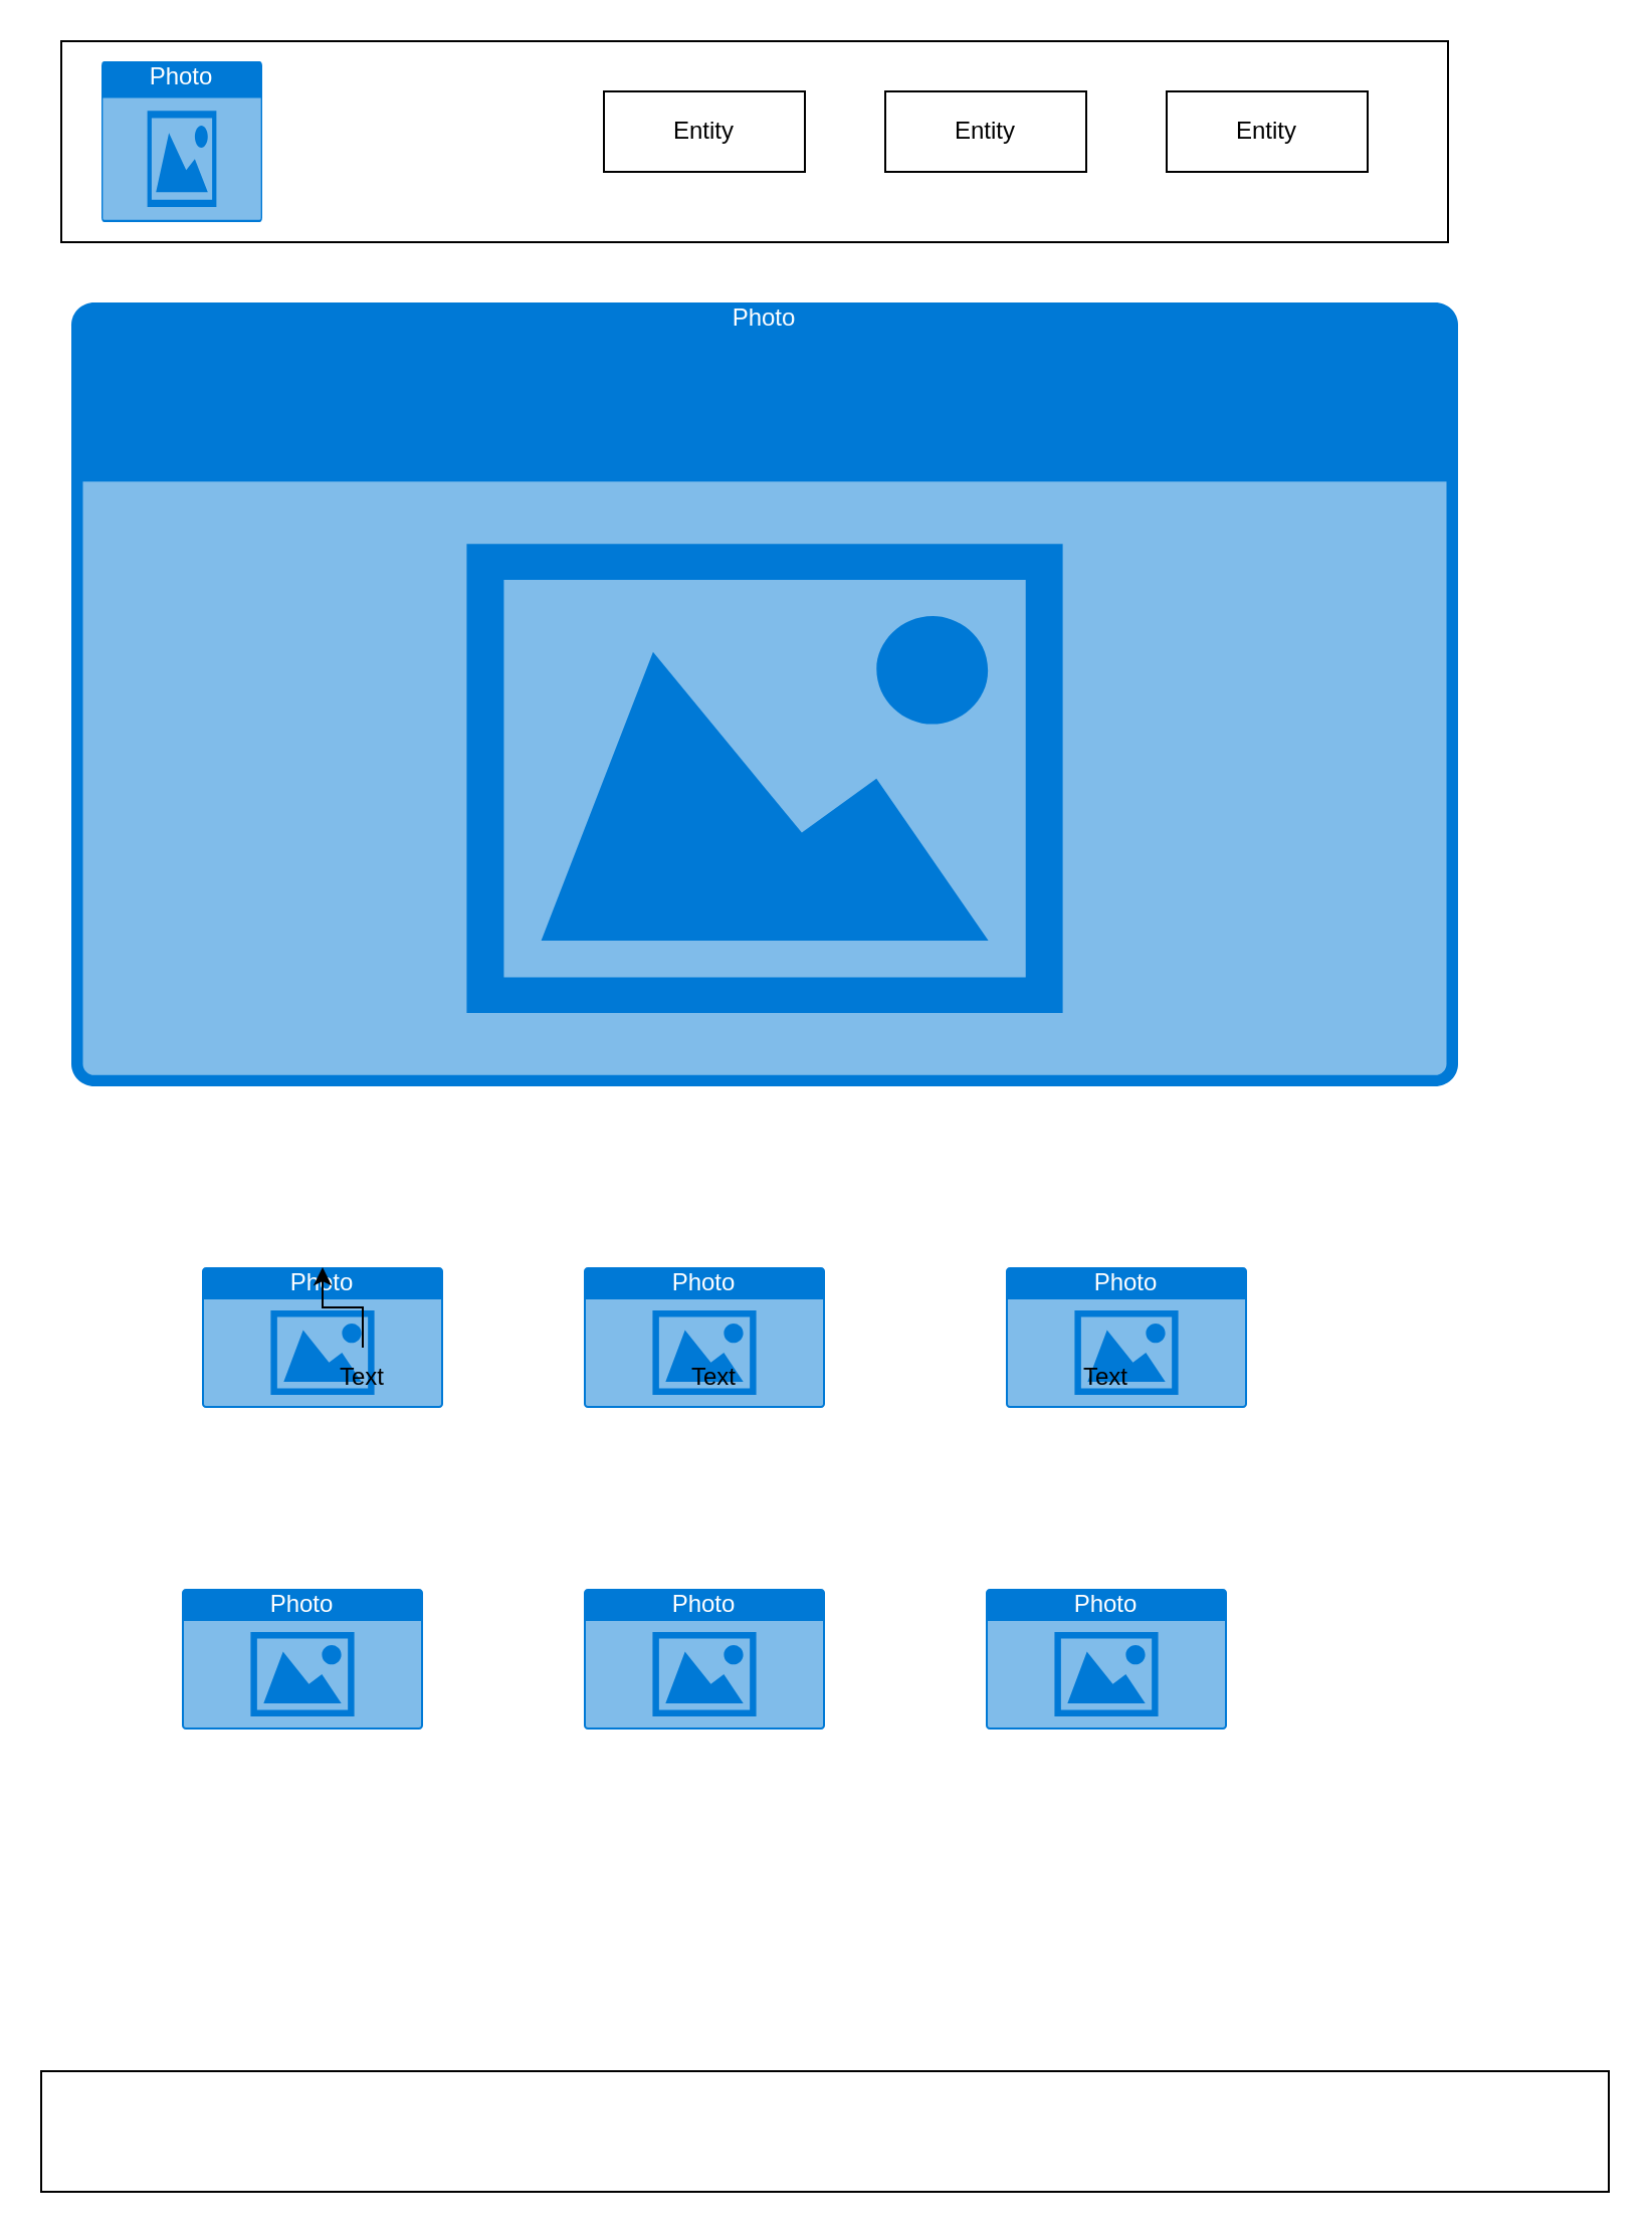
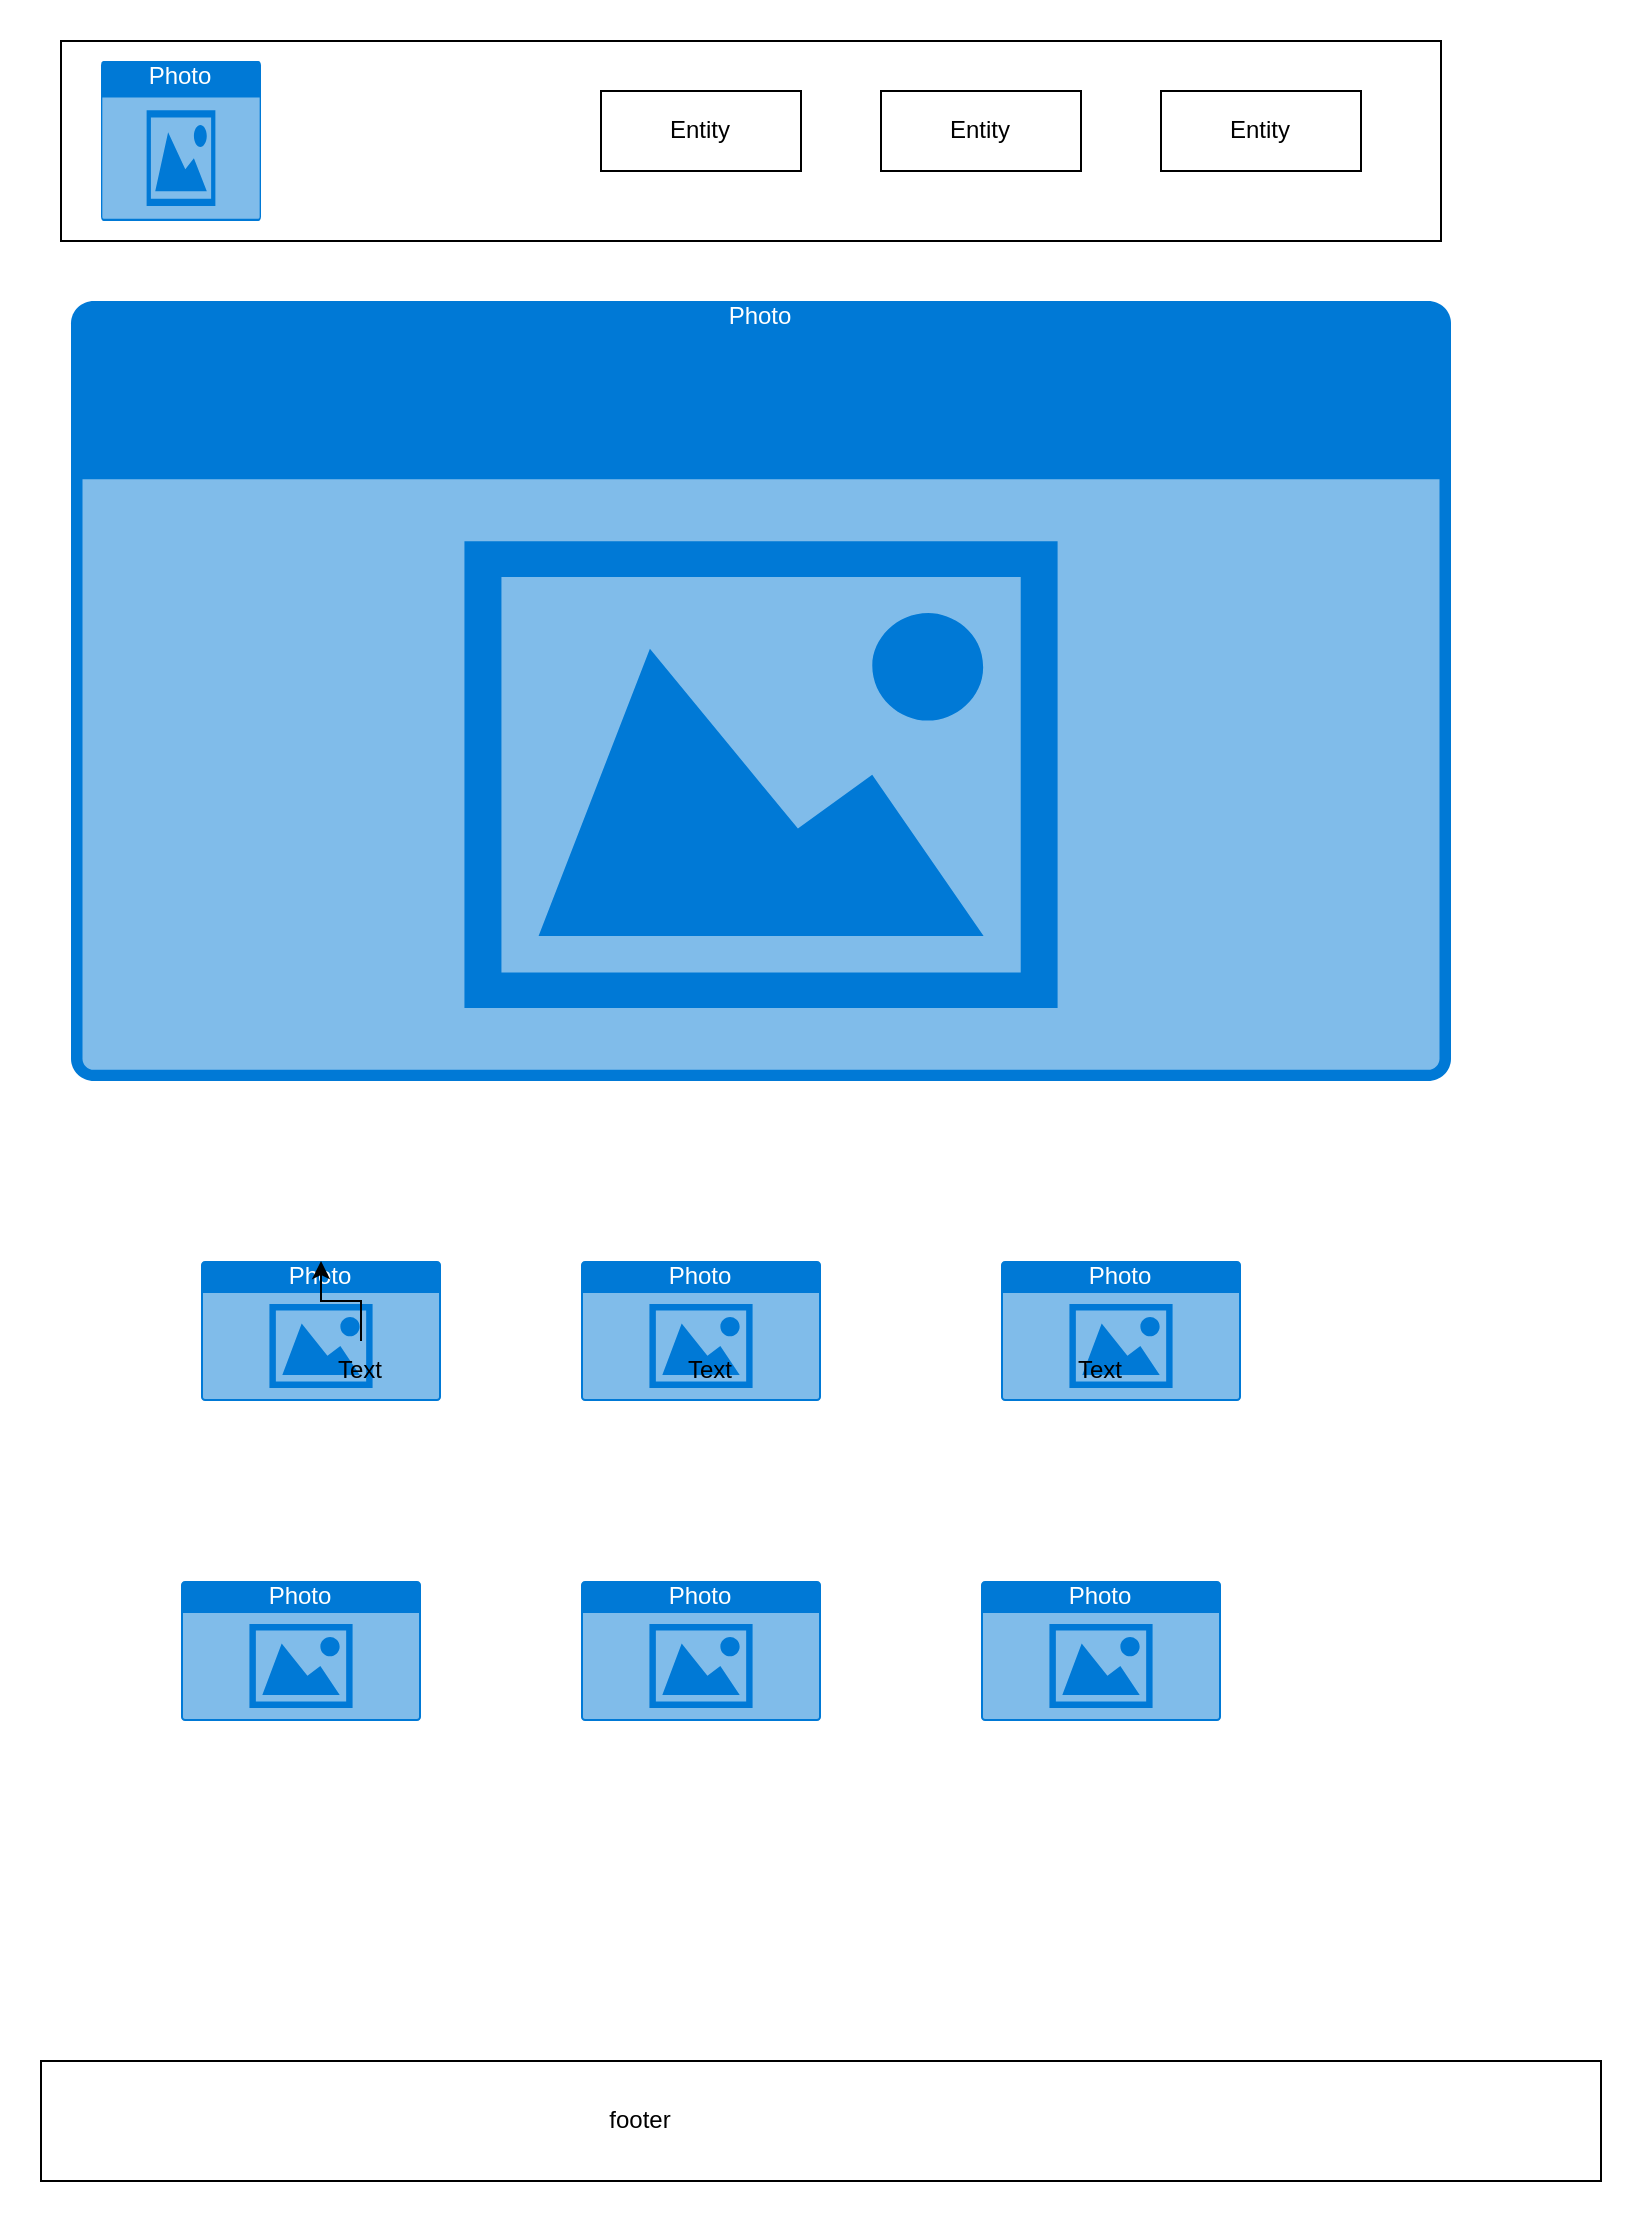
+ <mxCell id="19" value="footer" style="text;html=1;align=center;verticalAlign=middle;whiteSpace=wrap;rounded=0;" vertex="1" parent="1"><mxGeometry x="290" y="1045" width="60" height="30" as="geometry" /></mxCell>
